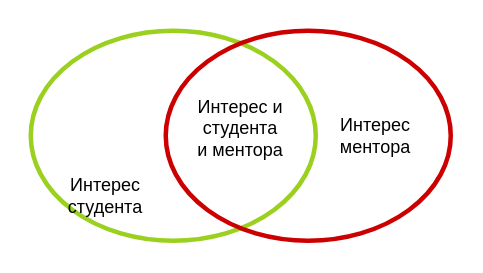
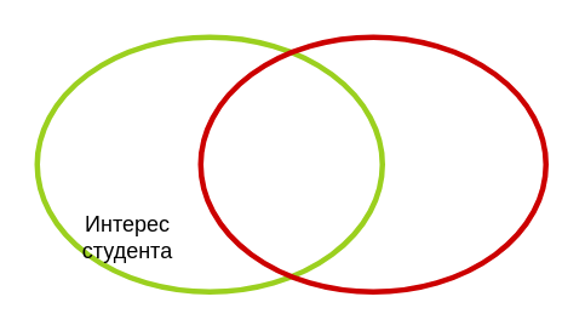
- <mxCell id="6" value="Интерес и студента и ментора" style="text;html=1;strokeColor=none;fillColor=none;align=center;verticalAlign=middle;whiteSpace=wrap;rounded=0;fillStyle=auto;" vertex="1" parent="1"><mxGeometry x="130" y="60" width="60" height="50" as="geometry" /></mxCell>
- <mxCell id="4" value="Интерес ментора" style="text;html=1;strokeColor=none;fillColor=none;align=center;verticalAlign=middle;whiteSpace=wrap;rounded=0;fillStyle=auto;" vertex="1" parent="1"><mxGeometry x="220" y="75" width="60" height="30" as="geometry" /></mxCell>
